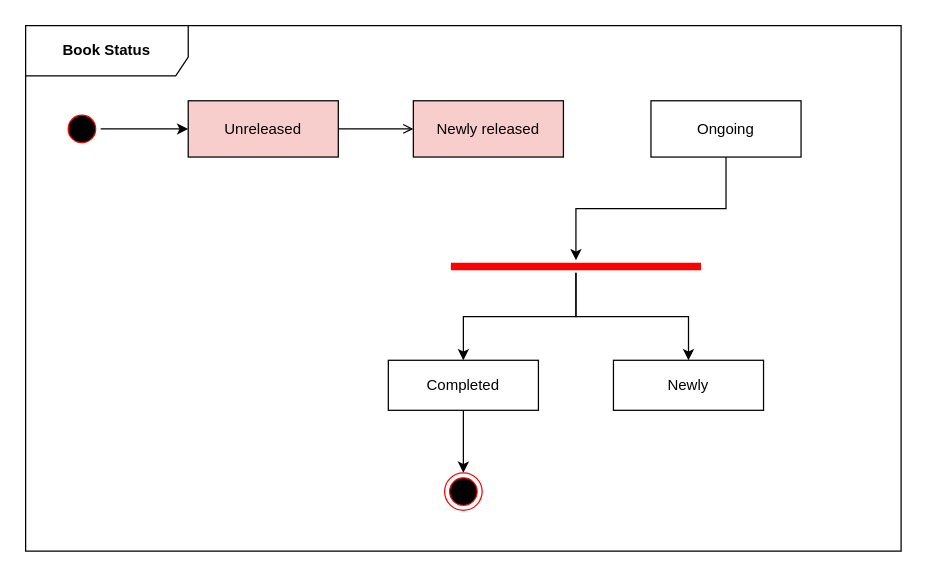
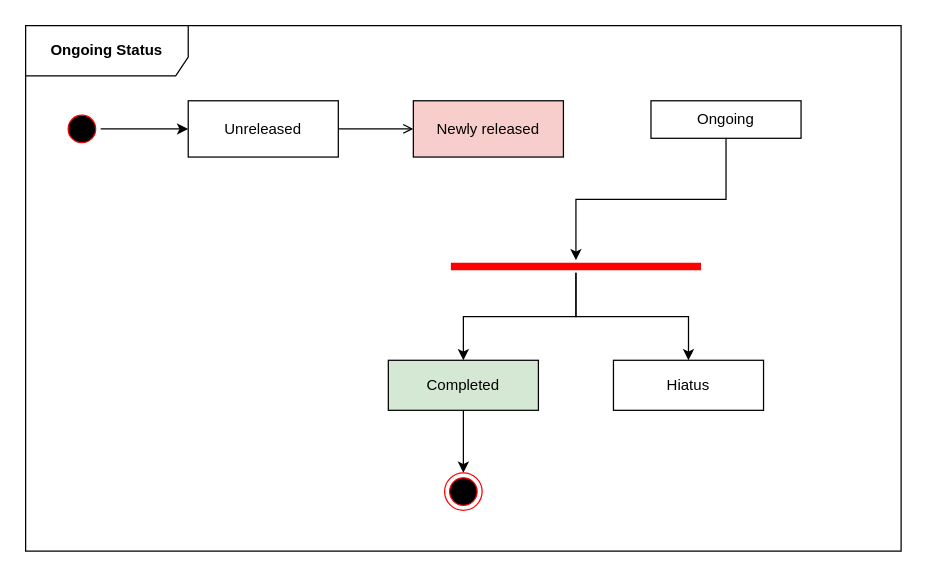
- <mxCell id="2" value="&lt;b&gt;Book Status&lt;/b&gt;" style="shape=umlFrame;whiteSpace=wrap;html=1;pointerEvents=0;width=130;height=40;" vertex="1" parent="1"><mxGeometry x="20" y="20" width="700" height="420" as="geometry" /></mxCell>
+ <mxCell id="2" value="&lt;b&gt;Ongoing Status&lt;/b&gt;" style="shape=umlFrame;whiteSpace=wrap;html=1;pointerEvents=0;width=130;height=40;" vertex="1" parent="1"><mxGeometry x="20" y="20" width="700" height="420" as="geometry" /></mxCell>
- <mxCell id="6" value="Unreleased" style="rounded=0;whiteSpace=wrap;html=1;fillColor=#f8cecc;" vertex="1" parent="1"><mxGeometry x="150" y="80" width="120" height="45" as="geometry" /></mxCell>
+ <mxCell id="6" value="Unreleased" style="rounded=0;whiteSpace=wrap;html=1;" vertex="1" parent="1"><mxGeometry x="150" y="80" width="120" height="45" as="geometry" /></mxCell>
- <mxCell id="9" value="Ongoing" style="rounded=0;whiteSpace=wrap;html=1;" vertex="1" parent="1"><mxGeometry x="520" y="80" width="120" height="45" as="geometry" /></mxCell>
+ <mxCell id="9" value="Ongoing" style="rounded=0;whiteSpace=wrap;html=1;" vertex="1" parent="1"><mxGeometry x="520" y="80" width="120" height="30" as="geometry" /></mxCell>
- <mxCell id="14" value="Completed" style="rounded=0;whiteSpace=wrap;html=1;" vertex="1" parent="1"><mxGeometry x="310" y="287.5" width="120" height="40" as="geometry" /></mxCell>
+ <mxCell id="14" value="Completed" style="rounded=0;whiteSpace=wrap;html=1;fillColor=#d5e8d4;" vertex="1" parent="1"><mxGeometry x="310" y="287.5" width="120" height="40" as="geometry" /></mxCell>
- <mxCell id="15" value="Newly" style="rounded=0;whiteSpace=wrap;html=1;" vertex="1" parent="1"><mxGeometry x="490" y="287.5" width="120" height="40" as="geometry" /></mxCell>
+ <mxCell id="15" value="Hiatus" style="rounded=0;whiteSpace=wrap;html=1;" vertex="1" parent="1"><mxGeometry x="490" y="287.5" width="120" height="40" as="geometry" /></mxCell>
